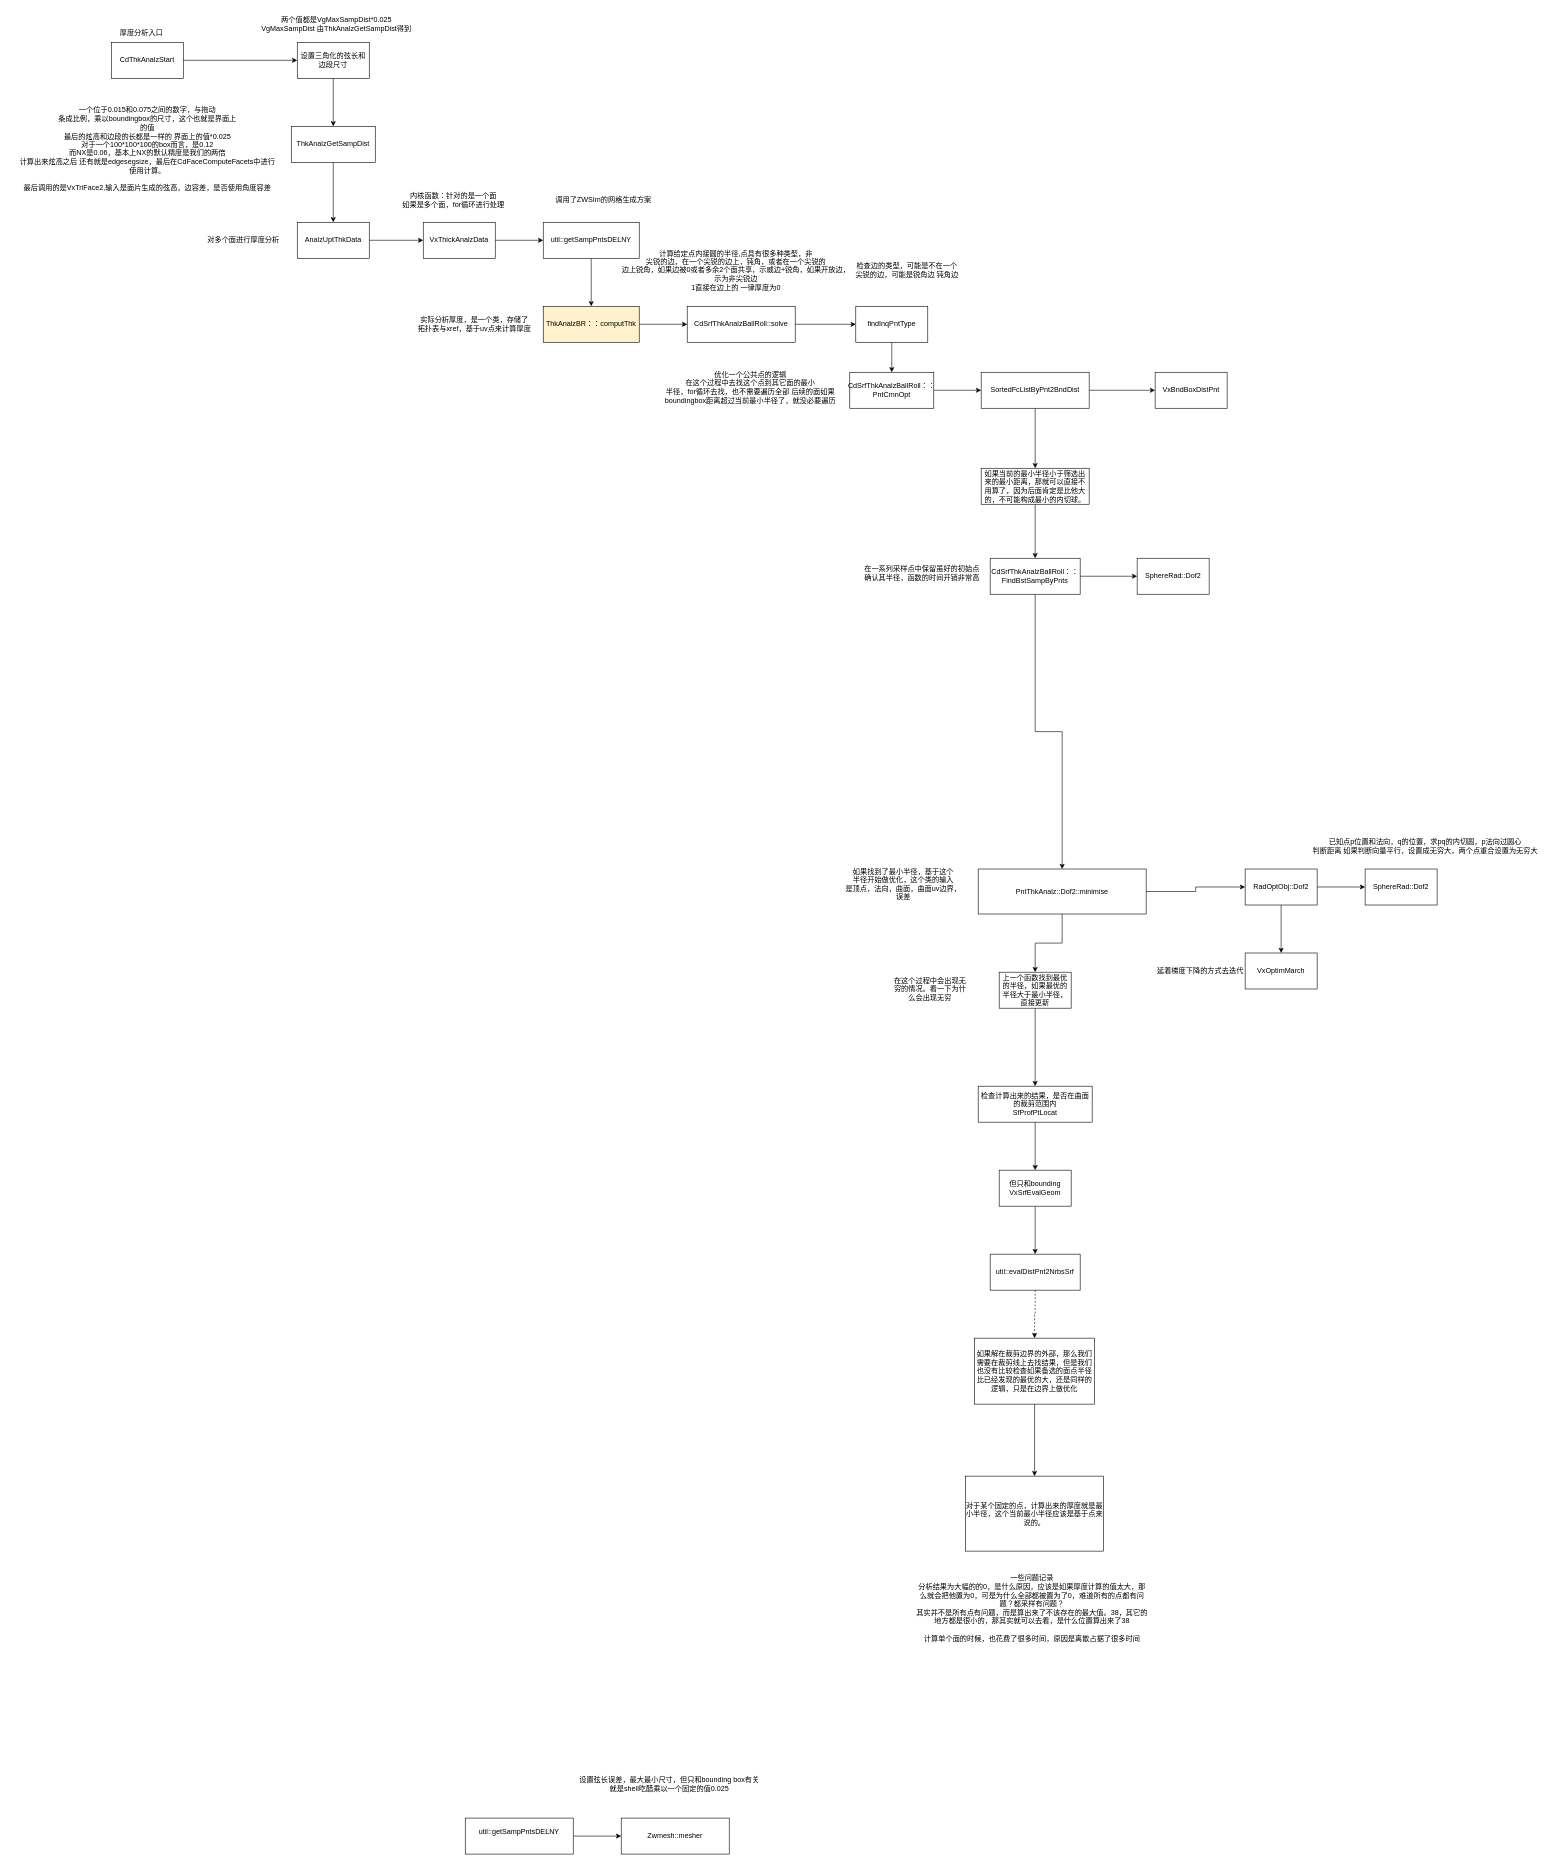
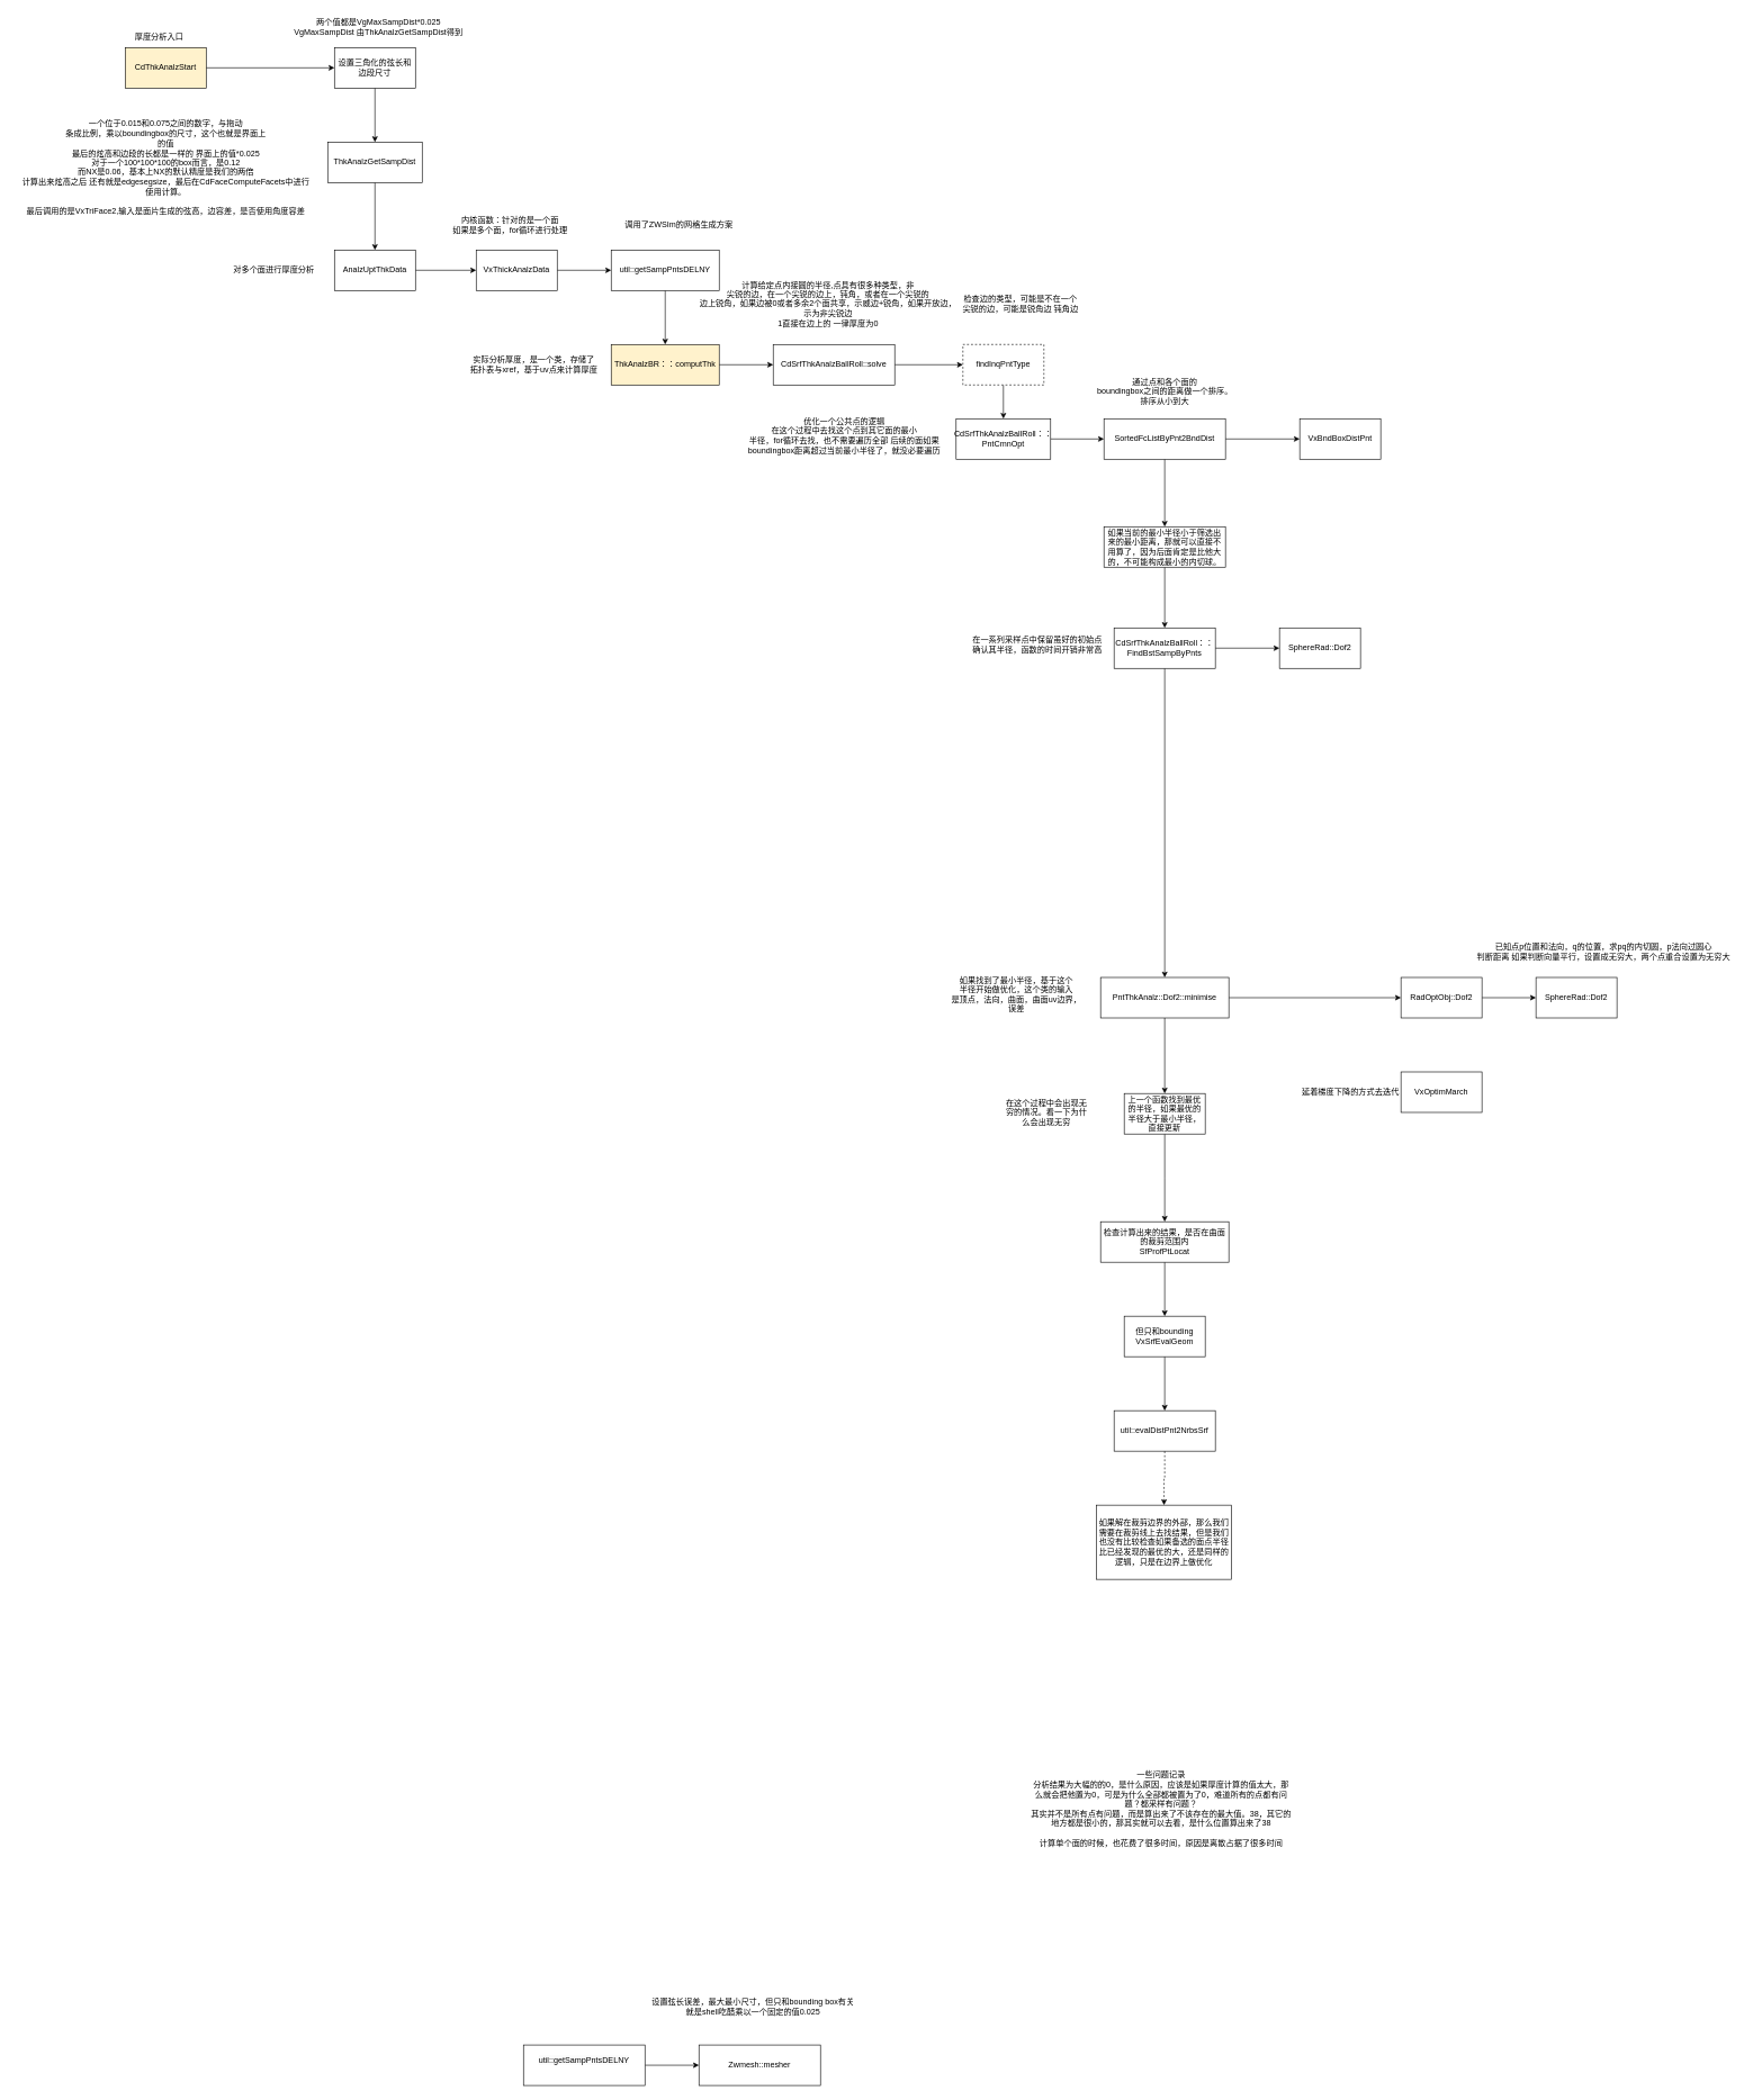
- <mxCell id="3" value="CdThkAnalzStart" style="rounded=0;whiteSpace=wrap;html=1;" parent="1" vertex="1"><mxGeometry y="70" width="120" height="60" as="geometry" x="185" /></mxCell>
+ <mxCell id="3" value="CdThkAnalzStart" style="rounded=0;whiteSpace=wrap;html=1;fillColor=#fff2cc;" parent="1" vertex="1"><mxGeometry y="70" width="120" height="60" as="geometry" x="185" /></mxCell>
- <mxCell id="54" value="findInqPntType" style="rounded=0;whiteSpace=wrap;html=1;" parent="1" vertex="1"><mxGeometry x="1426" y="510" width="120" height="60" as="geometry" /></mxCell>
+ <mxCell id="54" value="findInqPntType" style="rounded=0;whiteSpace=wrap;html=1;dashed=1;" parent="1" vertex="1"><mxGeometry x="1426" y="510" width="120" height="60" as="geometry" /></mxCell>
+ <mxCell id="23" value="通过点和各个面的&lt;div&gt;boundingbox之间的距离做一个排序。&lt;/div&gt;&lt;div&gt;排序从小到大&lt;/div&gt;" style="text;html=1;align=center;verticalAlign=middle;resizable=0;points=[];autosize=1;strokeColor=none;fillColor=none;" parent="1" vertex="1"><mxGeometry x="1615" y="550" width="220" height="60" as="geometry" /></mxCell>
- <mxCell id="32" value="PntThkAnalz::Dof2::minimise" style="rounded=0;whiteSpace=wrap;html=1;" parent="1" vertex="1"><mxGeometry x="1630" y="1448" width="280" height="75" as="geometry" /></mxCell>
+ <mxCell id="32" value="PntThkAnalz::Dof2::minimise" style="rounded=0;whiteSpace=wrap;html=1;" parent="1" vertex="1"><mxGeometry x="1630" y="1448" width="190" height="60" as="geometry" /></mxCell>
- <mxCell id="39" value="" style="edgeStyle=orthogonalEdgeStyle;rounded=0;orthogonalLoop=1;jettySize=auto;html=1;" parent="1" source="41" target="42" edge="1"><mxGeometry relative="1" as="geometry" /></mxCell>
- <mxCell id="36" value="" style="edgeStyle=orthogonalEdgeStyle;rounded=0;orthogonalLoop=1;jettySize=auto;html=1;" parent="1" source="37" target="38" edge="1"><mxGeometry relative="1" as="geometry" /></mxCell>
- <mxCell id="38" value="对于某个固定的点，计算出来的厚度就是最小半径，这个当前最小半径应该是基于点来说的。" style="whiteSpace=wrap;html=1;rounded=0;" parent="1" vertex="1"><mxGeometry x="1609" y="2460" width="230" height="125" as="geometry" /></mxCell>
